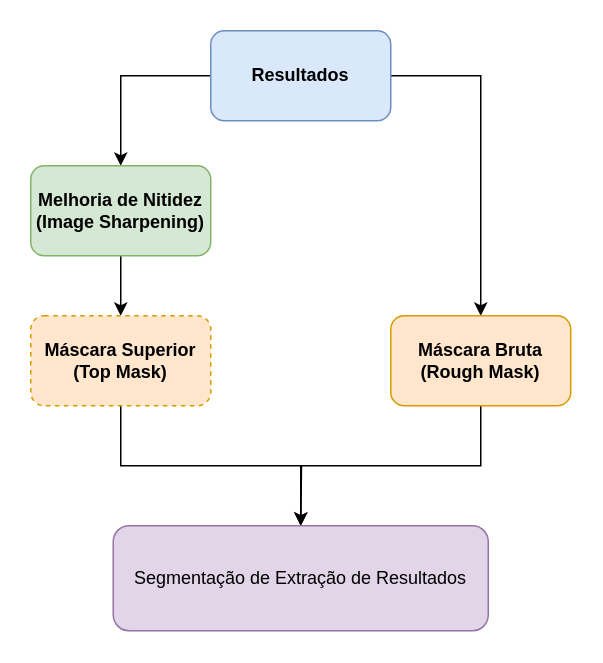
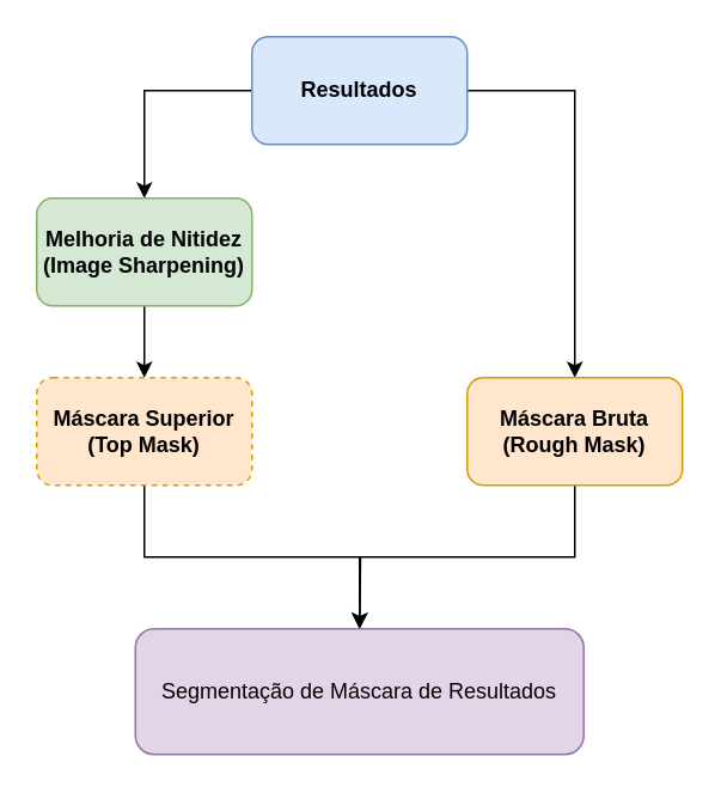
- <mxCell id="11" value="Segmentação de Extração de Resultados" style="rounded=1;whiteSpace=wrap;html=1;fillColor=#e1d5e7;strokeColor=#9673a6;" vertex="1" parent="1"><mxGeometry x="75" y="350" width="250" height="70" as="geometry" /></mxCell>
+ <mxCell id="11" value="Segmentação de Máscara de Resultados" style="rounded=1;whiteSpace=wrap;html=1;fillColor=#e1d5e7;strokeColor=#9673a6;" vertex="1" parent="1"><mxGeometry x="75" y="350" width="250" height="70" as="geometry" /></mxCell>
